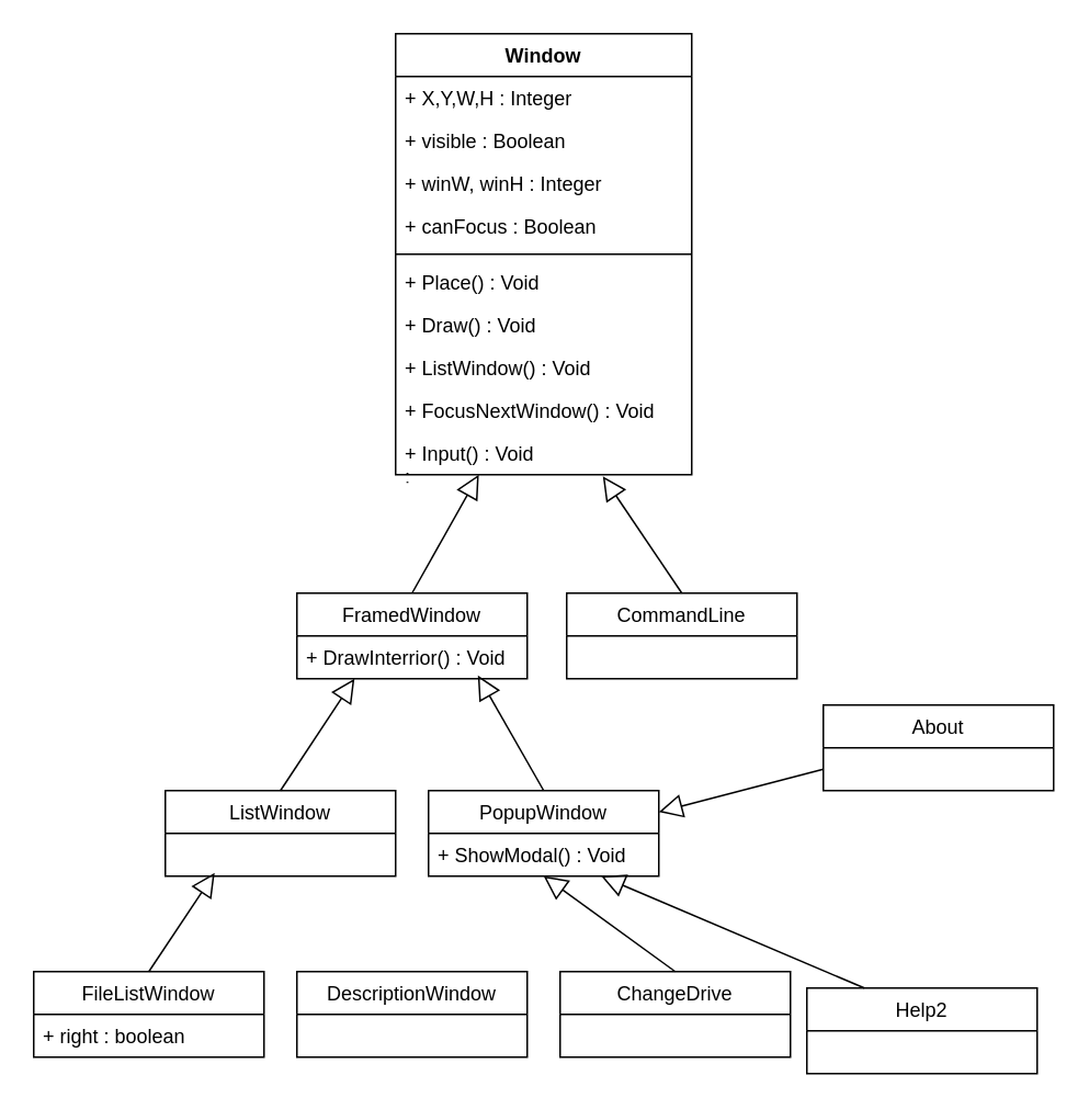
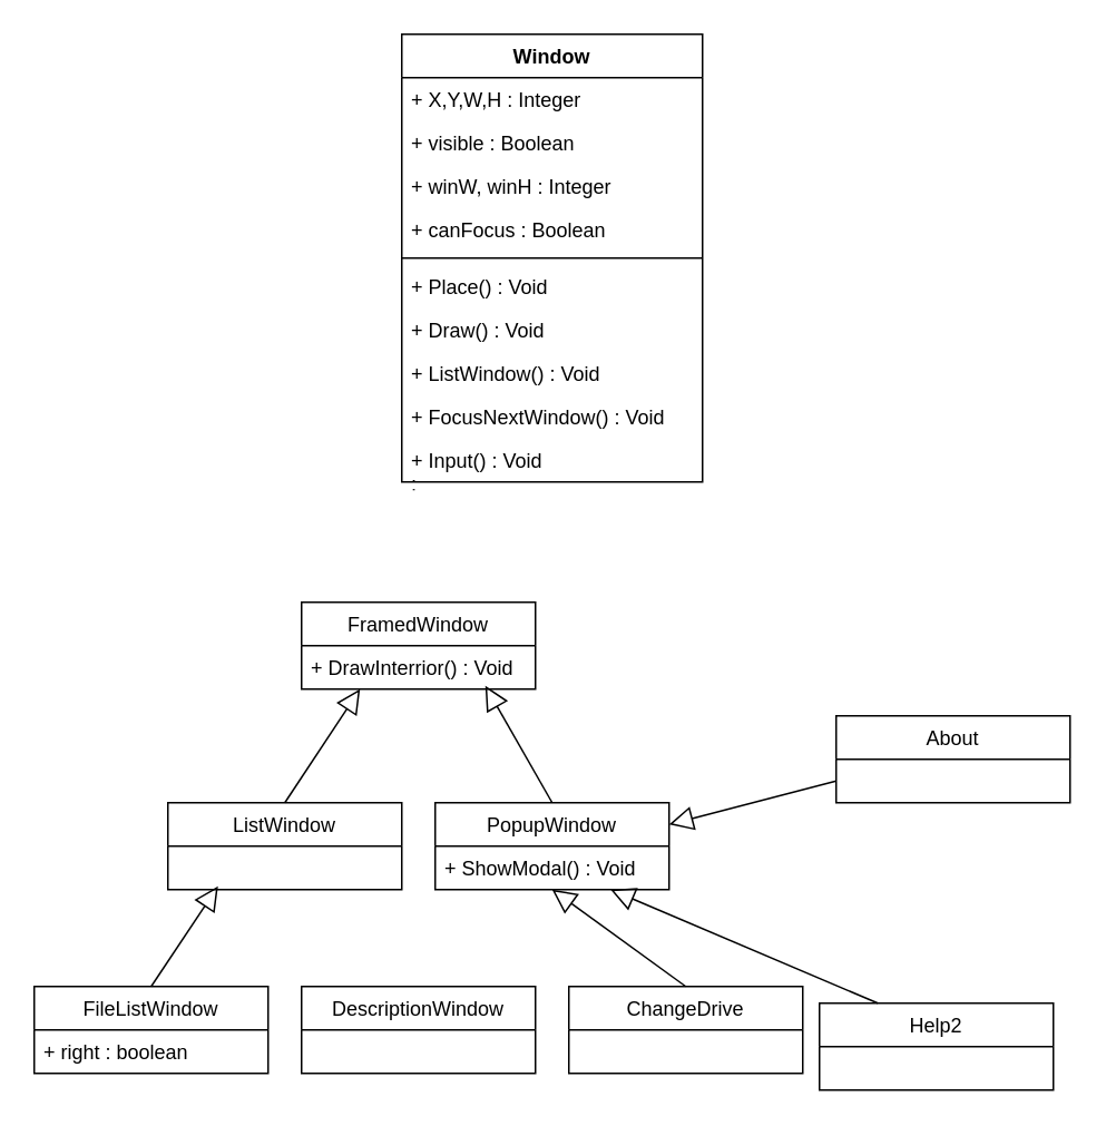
- <mxCell id="5" value="" style="endArrow=block;endFill=0;endSize=12;html=1;rounded=0;exitX=0.5;exitY=0;exitDx=0;exitDy=0;entryX=0.281;entryY=1;entryDx=0;entryDy=0;entryPerimeter=0;" edge="1" parent="1" source="3" target="32"><mxGeometry width="160" relative="1" as="geometry"><mxPoint x="260" y="890" as="sourcePoint" /><mxPoint x="295" y="280" as="targetPoint" /></mxGeometry></mxCell>
- <mxCell id="6" value="" style="endArrow=block;endFill=0;endSize=12;html=1;rounded=0;exitX=0.5;exitY=0;exitDx=0;exitDy=0;entryX=0.7;entryY=1.038;entryDx=0;entryDy=0;entryPerimeter=0;" edge="1" parent="1" source="2" target="32"><mxGeometry width="160" relative="1" as="geometry"><mxPoint x="260" y="370" as="sourcePoint" /><mxPoint x="350" y="290" as="targetPoint" /></mxGeometry></mxCell>
- <mxCell id="2" value="CommandLine" style="swimlane;fontStyle=0;childLayout=stackLayout;horizontal=1;startSize=26;fillColor=none;horizontalStack=0;resizeParent=1;resizeParentMax=0;resizeLast=0;collapsible=1;marginBottom=0;" vertex="1" parent="1"><mxGeometry x="344" y="360" width="140" height="52" as="geometry" /></mxCell>
